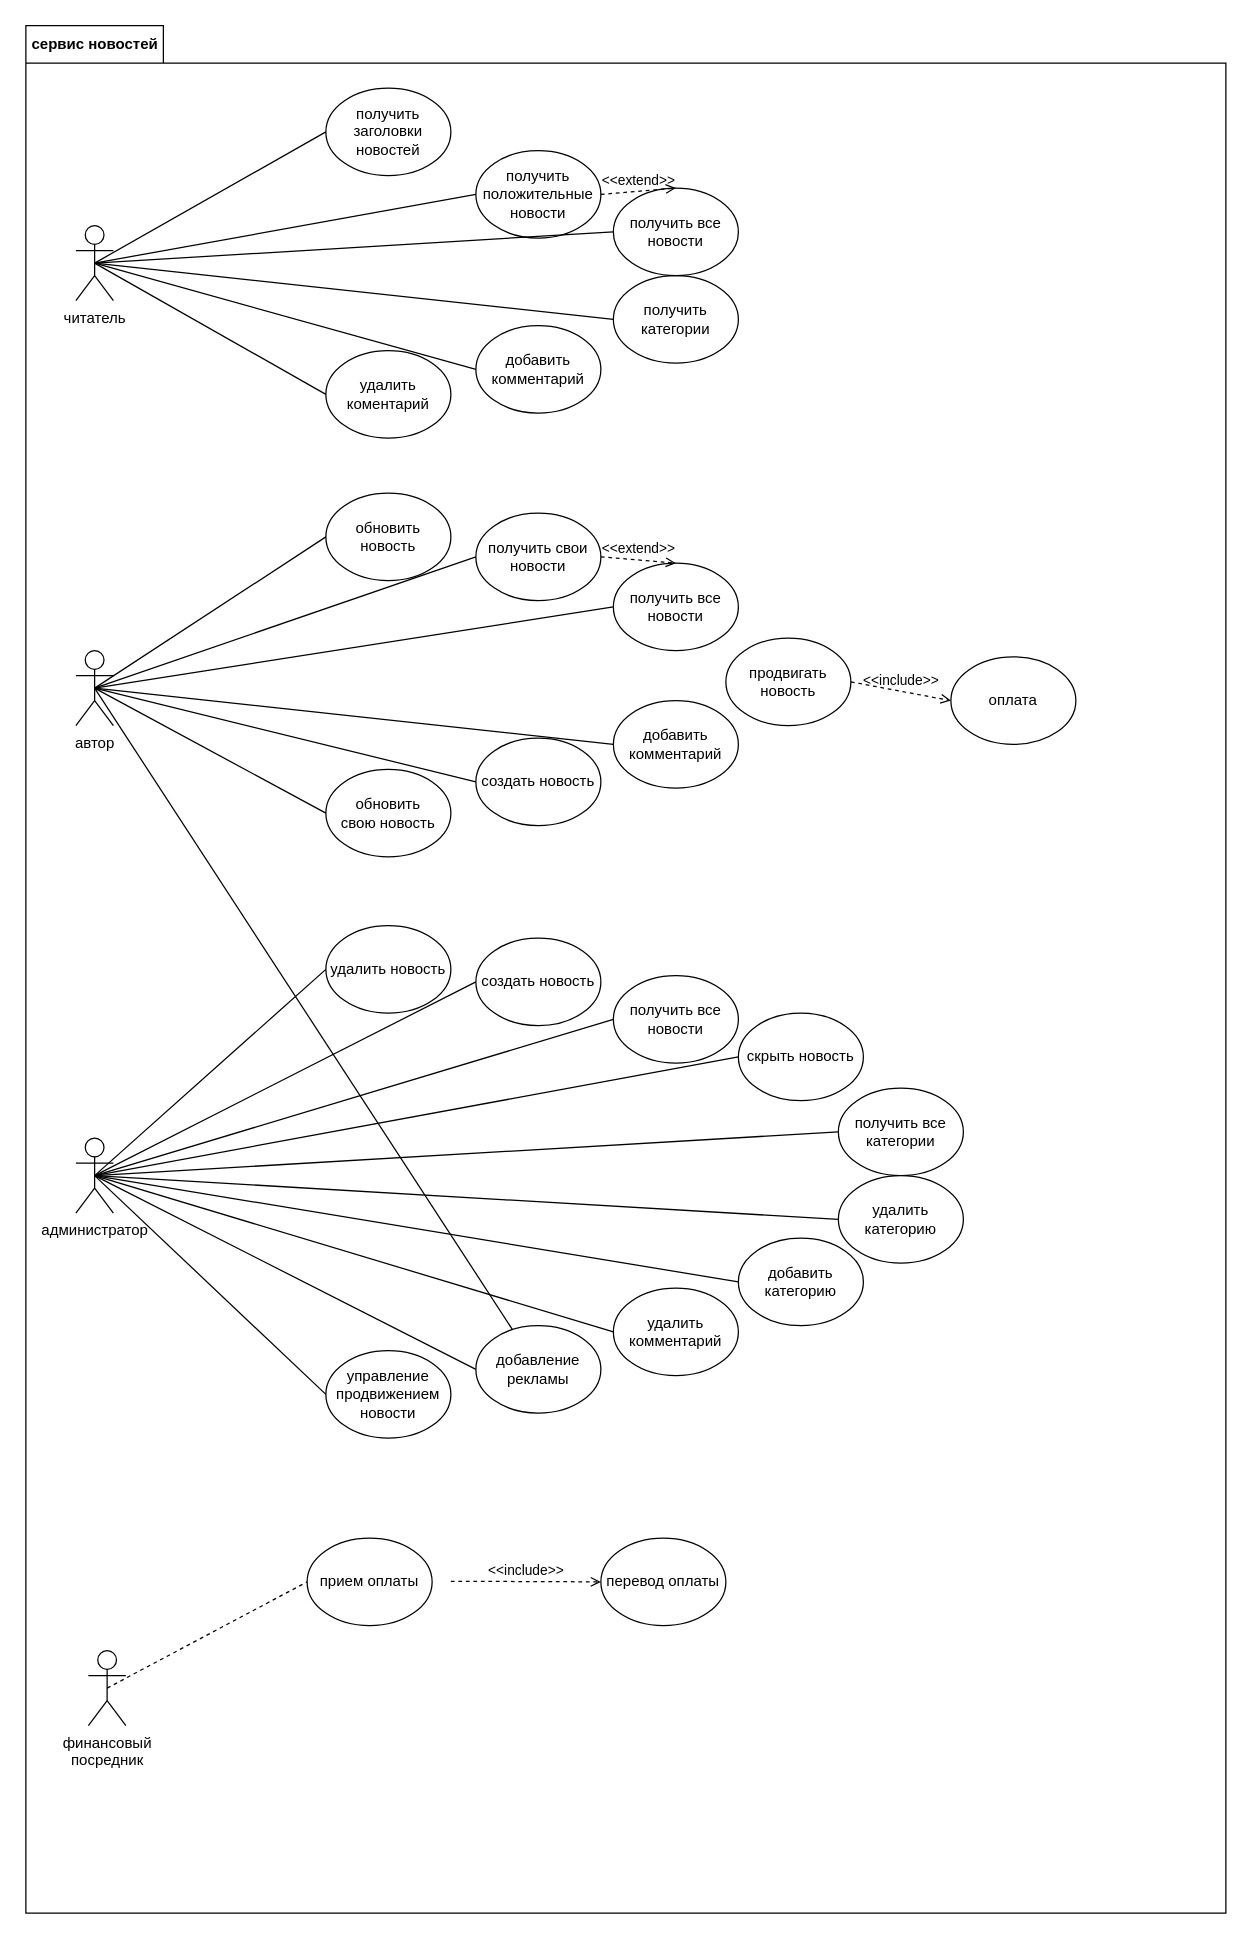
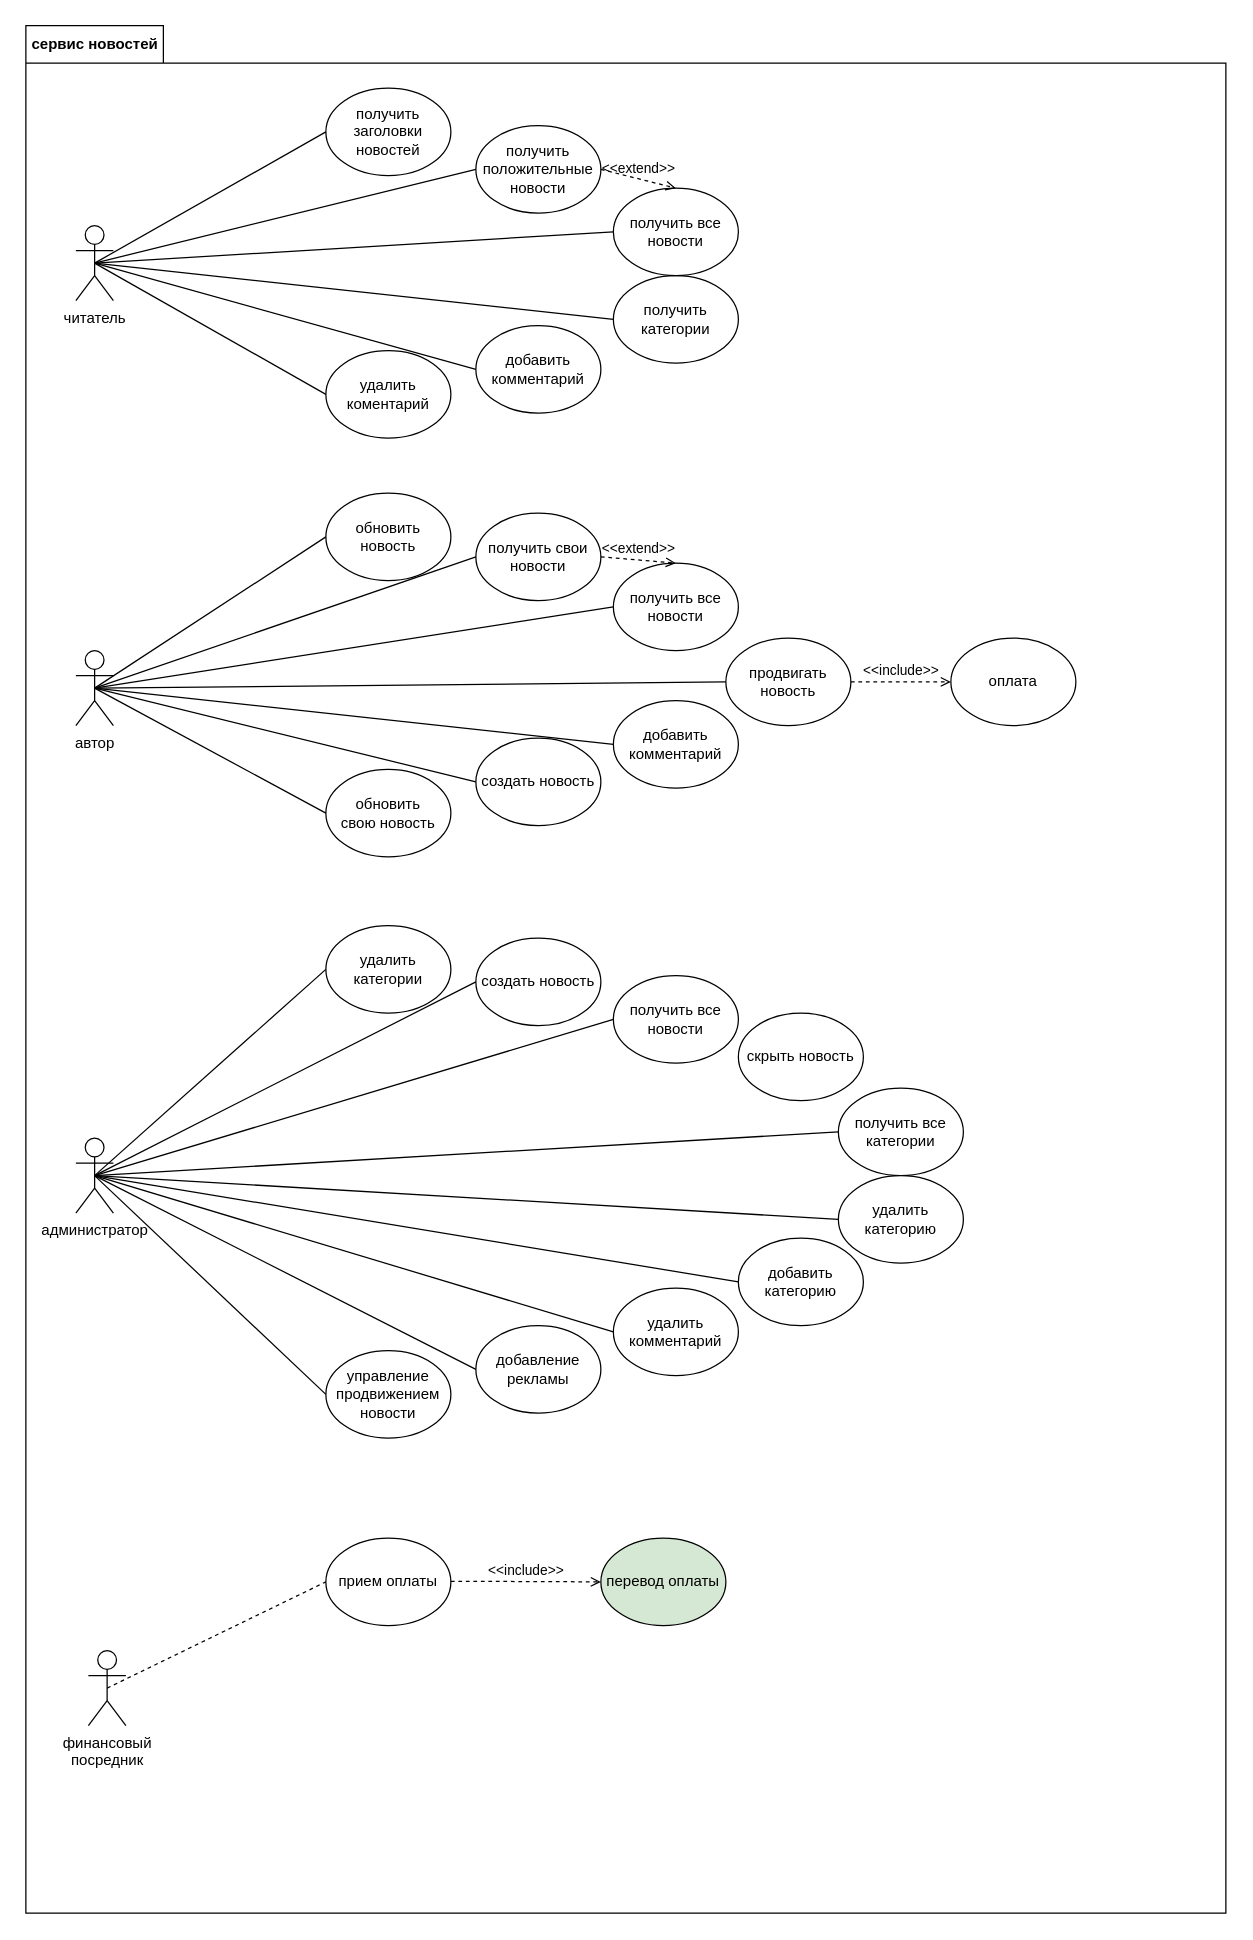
- <mxCell id="11" value="получить положительные новости" style="ellipse;whiteSpace=wrap;html=1;" vertex="1" parent="2"><mxGeometry x="360" y="100" width="100" height="70" as="geometry" /></mxCell>
+ <mxCell id="11" value="получить положительные новости" style="ellipse;whiteSpace=wrap;html=1;" vertex="1" parent="2"><mxGeometry x="360" y="80" width="100" height="70" as="geometry" /></mxCell>
- <mxCell id="54" value="оплата" style="ellipse;whiteSpace=wrap;html=1;" vertex="1" parent="2"><mxGeometry x="740" y="505" width="100" height="70" as="geometry" /></mxCell>
+ <mxCell id="54" value="оплата" style="ellipse;whiteSpace=wrap;html=1;" vertex="1" parent="2"><mxGeometry x="740" y="490" width="100" height="70" as="geometry" /></mxCell>
- <mxCell id="13" value="удалить новость" style="ellipse;whiteSpace=wrap;html=1;" vertex="1" parent="2"><mxGeometry x="240" y="720" width="100" height="70" as="geometry" /></mxCell>
+ <mxCell id="13" value="удалить категории" style="ellipse;whiteSpace=wrap;html=1;" vertex="1" parent="2"><mxGeometry x="240" y="720" width="100" height="70" as="geometry" /></mxCell>
- <mxCell id="45" value="" style="endArrow=none;html=1;exitX=0.5;exitY=0.5;exitDx=0;exitDy=0;exitPerimeter=0;" edge="1" parent="2" source="3" target="40"><mxGeometry width="50" height="50" relative="1" as="geometry"><mxPoint x="65" y="170.0" as="sourcePoint" /><mxPoint x="370" y="285.0" as="targetPoint" /></mxGeometry></mxCell>
+ <mxCell id="45" value="" style="endArrow=none;html=1;exitX=0.5;exitY=0.5;exitDx=0;exitDy=0;exitPerimeter=0;entryX=0;entryY=0.5;entryDx=0;entryDy=0;" edge="1" parent="2" source="3" target="44"><mxGeometry width="50" height="50" relative="1" as="geometry"><mxPoint x="65" y="170.0" as="sourcePoint" /><mxPoint x="370" y="285.0" as="targetPoint" /></mxGeometry></mxCell>
- <mxCell id="37" value="" style="endArrow=none;html=1;entryX=0;entryY=0.5;entryDx=0;entryDy=0;exitX=0.5;exitY=0.5;exitDx=0;exitDy=0;exitPerimeter=0;" edge="1" parent="2" source="4" target="36"><mxGeometry width="50" height="50" relative="1" as="geometry"><mxPoint x="65" y="840" as="sourcePoint" /><mxPoint x="430" y="872" as="targetPoint" /></mxGeometry></mxCell>
- <mxCell id="57" value="прием оплаты" style="ellipse;whiteSpace=wrap;html=1;" vertex="1" parent="2"><mxGeometry x="225" y="1210" width="100" height="70" as="geometry" /></mxCell>
+ <mxCell id="57" value="прием оплаты" style="ellipse;whiteSpace=wrap;html=1;" vertex="1" parent="2"><mxGeometry x="240" y="1210" width="100" height="70" as="geometry" /></mxCell>
- <mxCell id="56" value="перевод оплаты" style="ellipse;whiteSpace=wrap;html=1;" vertex="1" parent="2"><mxGeometry x="460" y="1210" width="100" height="70" as="geometry" /></mxCell>
+ <mxCell id="56" value="перевод оплаты" style="ellipse;whiteSpace=wrap;html=1;fillColor=#d5e8d4;" vertex="1" parent="2"><mxGeometry x="460" y="1210" width="100" height="70" as="geometry" /></mxCell>
